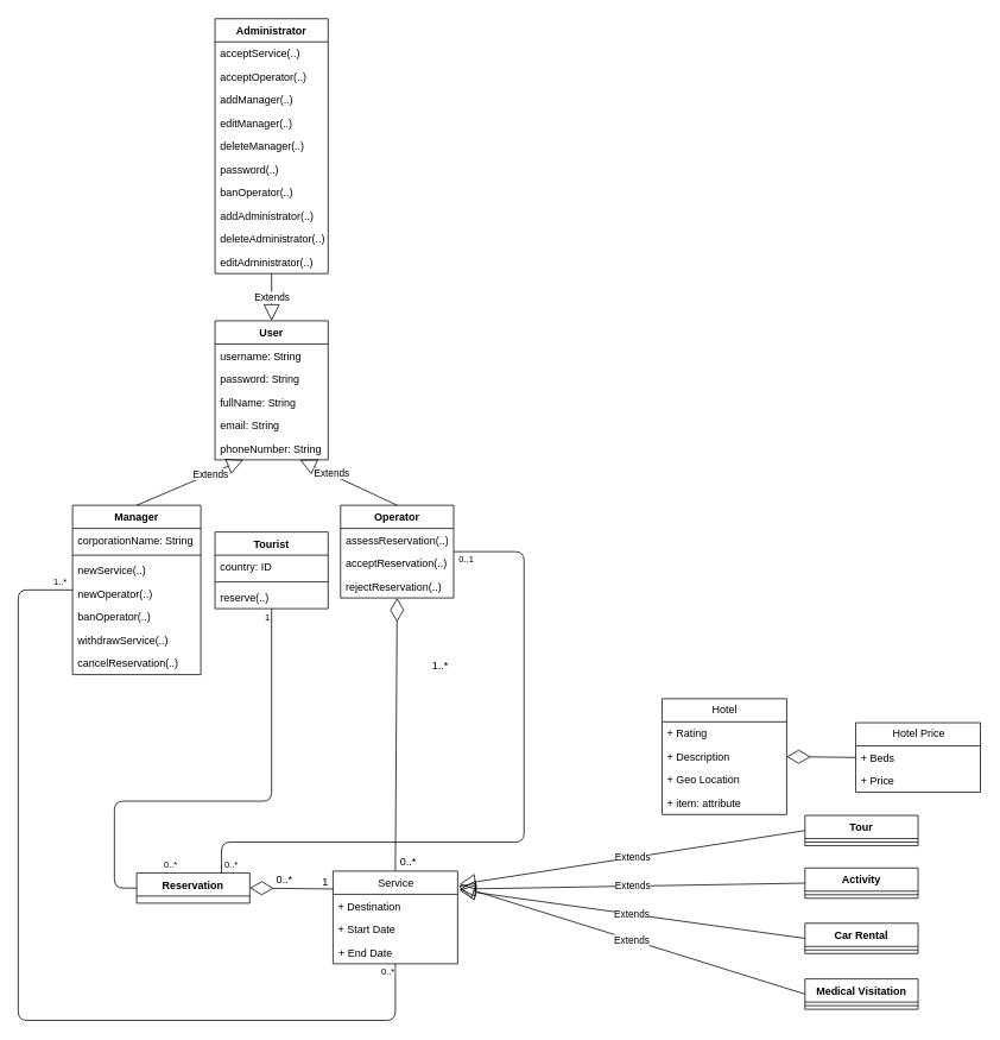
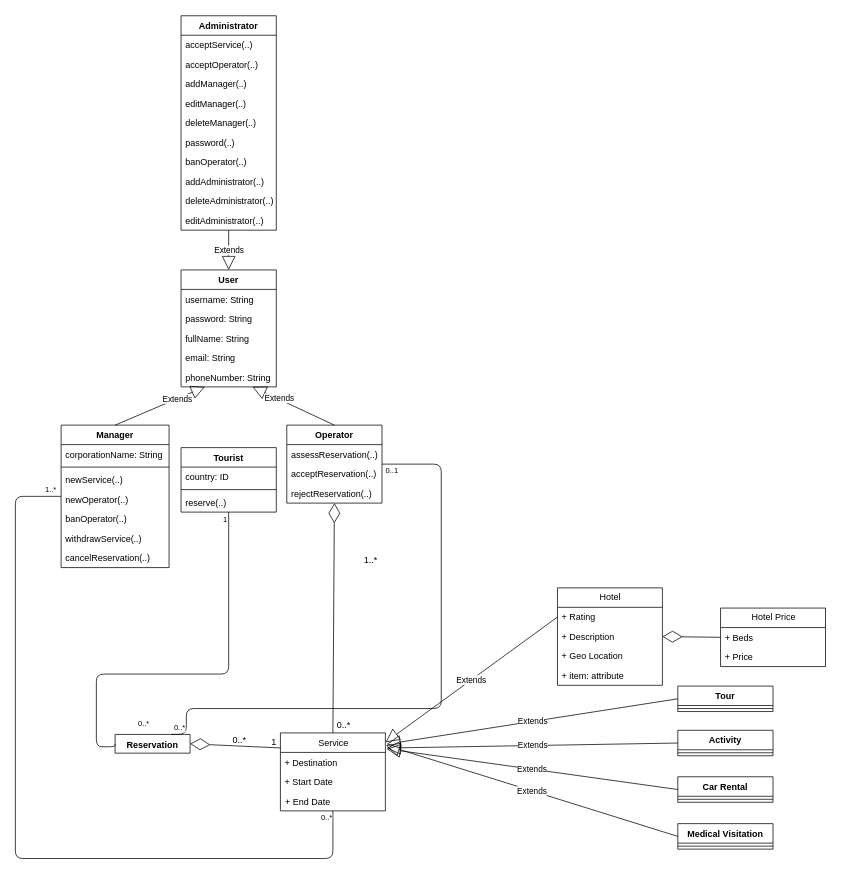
+ <mxCell id="47" value="Extends" style="endArrow=block;endSize=16;endFill=0;html=1;entryX=1.002;entryY=0.12;entryDx=0;entryDy=0;exitX=0;exitY=0.5;exitDx=0;exitDy=0;entryPerimeter=0;" parent="1" source="72" target="67" edge="1"><mxGeometry width="160" relative="1" as="geometry"><mxPoint x="369.5" y="1113.5" as="sourcePoint" /><mxPoint x="481" y="1022" as="targetPoint" /></mxGeometry></mxCell>
- <mxCell id="38" value="Reservation" style="swimlane;fontStyle=1;align=center;verticalAlign=top;childLayout=stackLayout;horizontal=1;startSize=26;horizontalStack=0;resizeParent=1;resizeParentMax=0;resizeLast=0;collapsible=1;marginBottom=0;" parent="1" vertex="1"><mxGeometry x="153" y="978.5" width="127" height="34" as="geometry" /></mxCell>
+ <mxCell id="38" value="Reservation" style="swimlane;fontStyle=1;align=center;verticalAlign=top;childLayout=stackLayout;horizontal=1;startSize=26;horizontalStack=0;resizeParent=1;resizeParentMax=0;resizeLast=0;collapsible=1;marginBottom=0;" parent="1" vertex="1"><mxGeometry x="153" y="978.5" width="100" height="25" as="geometry" /></mxCell>
